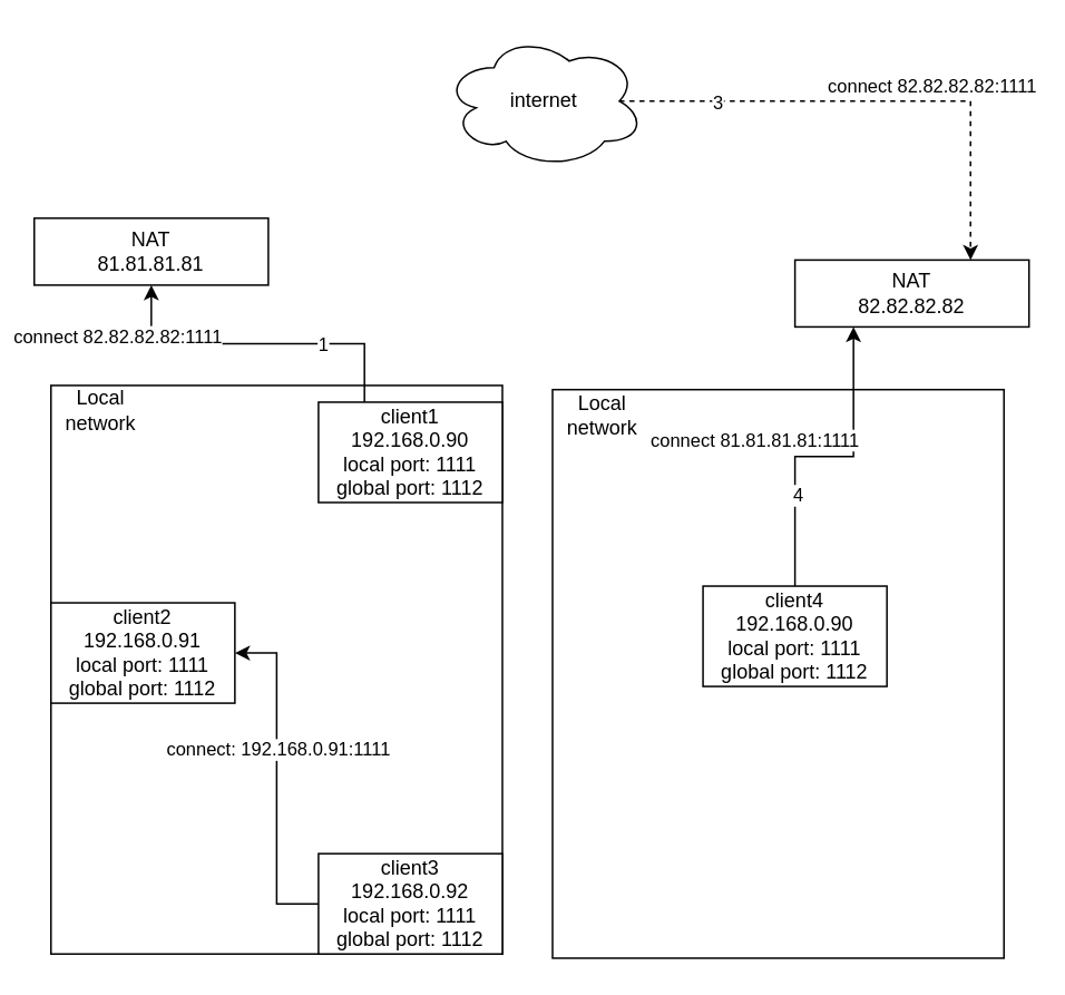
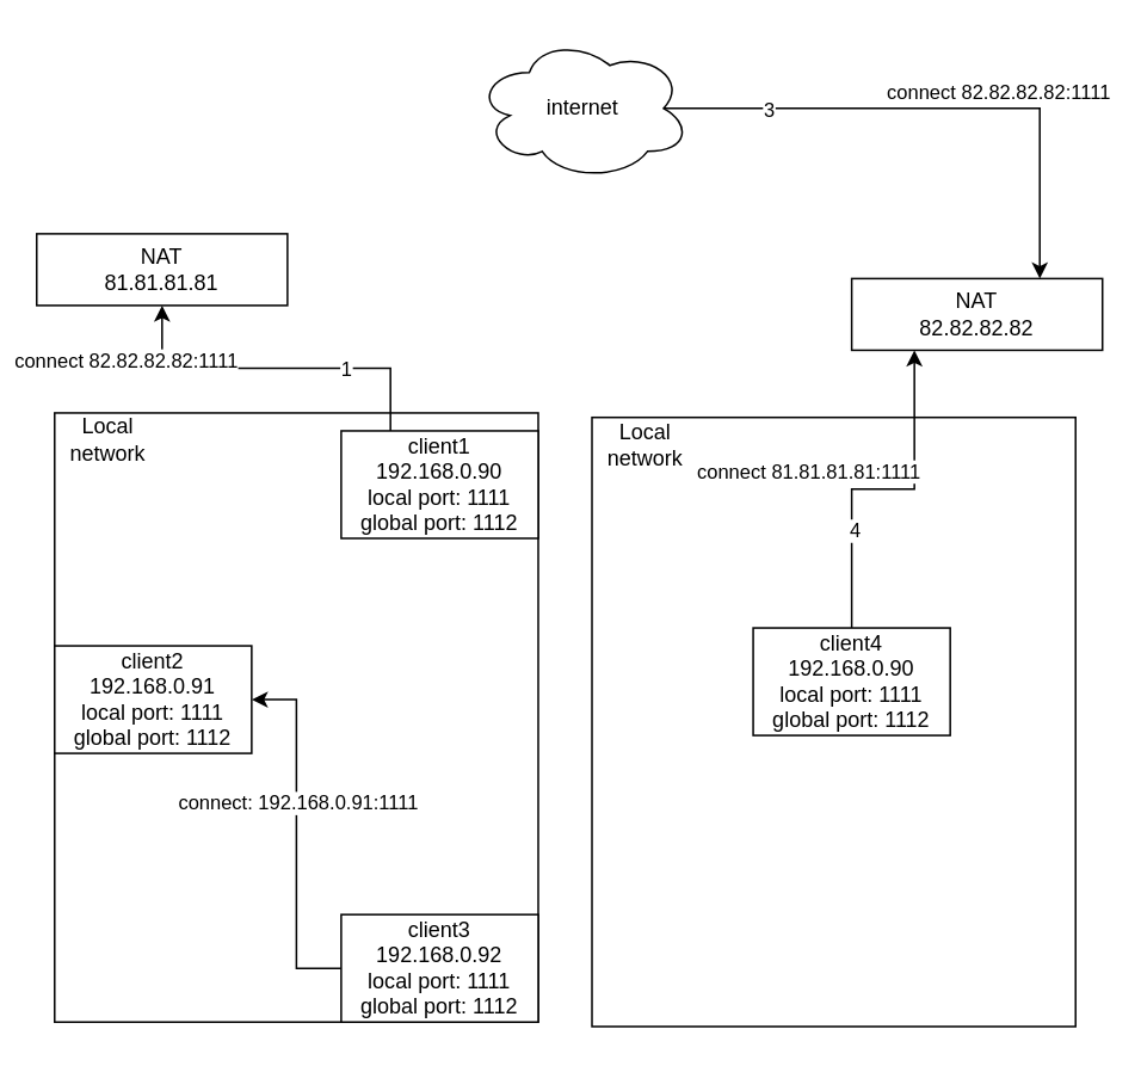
- <mxCell id="15" style="edgeStyle=orthogonalEdgeStyle;rounded=0;orthogonalLoop=1;jettySize=auto;html=1;entryX=0.75;entryY=0;entryDx=0;entryDy=0;exitX=0.875;exitY=0.5;exitDx=0;exitDy=0;exitPerimeter=0;dashed=1;" edge="1" parent="1" source="2" target="4"><mxGeometry relative="1" as="geometry"><mxPoint x="200" y="140" as="sourcePoint" /><mxPoint x="283.4" y="62" as="targetPoint" /><Array as="points"><mxPoint x="580" y="60" /></Array></mxGeometry></mxCell>
+ <mxCell id="15" style="edgeStyle=orthogonalEdgeStyle;rounded=0;orthogonalLoop=1;jettySize=auto;html=1;entryX=0.75;entryY=0;entryDx=0;entryDy=0;exitX=0.875;exitY=0.5;exitDx=0;exitDy=0;exitPerimeter=0;" edge="1" parent="1" source="2" target="4"><mxGeometry relative="1" as="geometry"><mxPoint x="200" y="140" as="sourcePoint" /><mxPoint x="283.4" y="62" as="targetPoint" /><Array as="points"><mxPoint x="580" y="60" /></Array></mxGeometry></mxCell>
